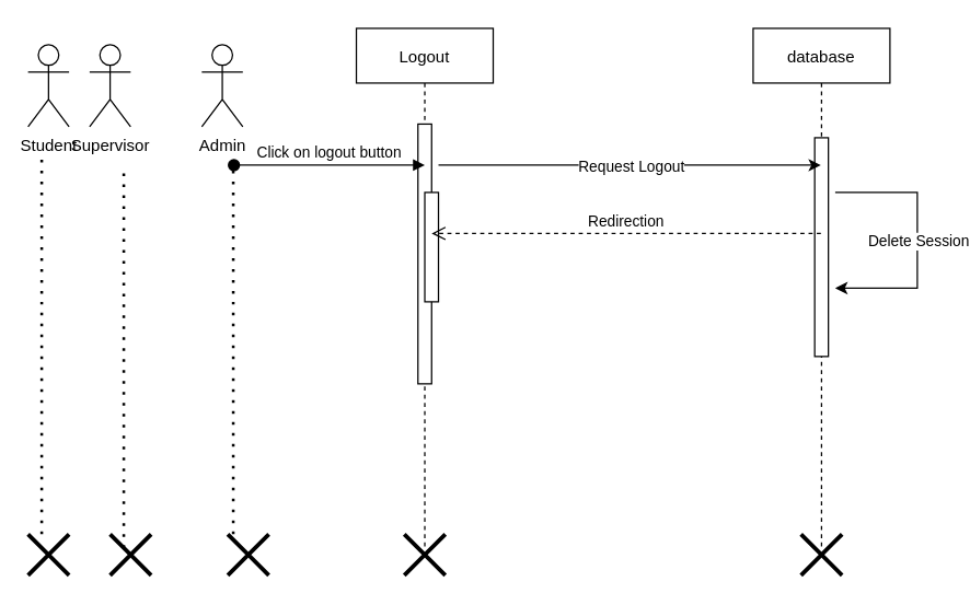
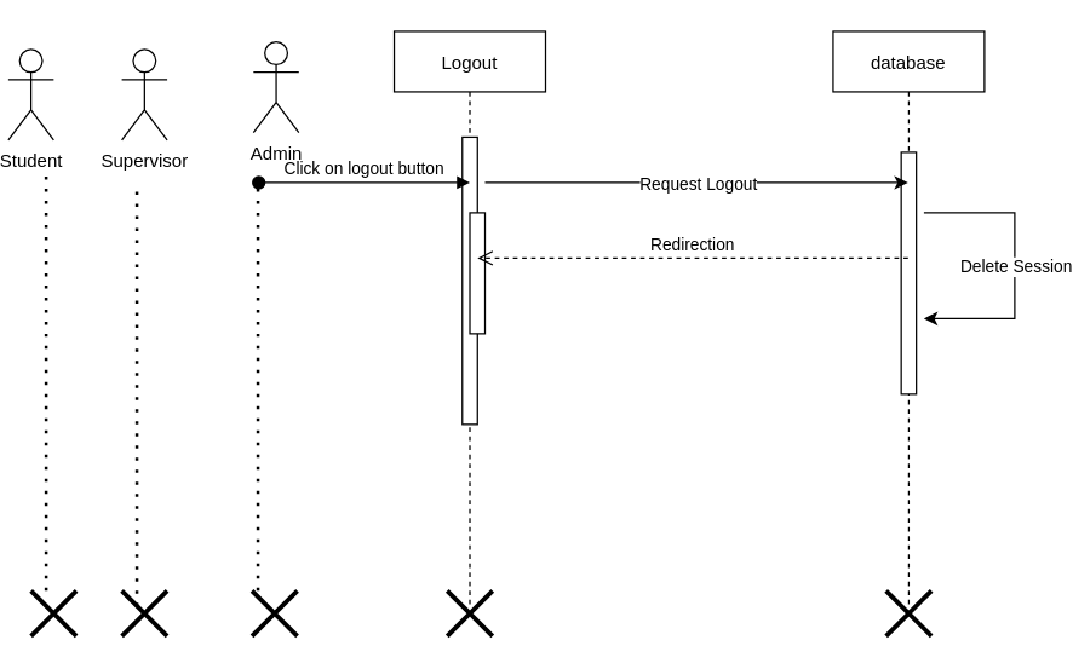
- <mxCell id="11" value="Student" style="shape=umlActor;verticalLabelPosition=bottom;verticalAlign=top;html=1;outlineConnect=0;" parent="1" vertex="1"><mxGeometry x="20" y="32" width="30" height="60" as="geometry" /></mxCell>
+ <mxCell id="11" value="Student" style="shape=umlActor;verticalLabelPosition=bottom;verticalAlign=top;html=1;outlineConnect=0;" parent="1" vertex="1"><mxGeometry x="5" y="32" width="30" height="60" as="geometry" /></mxCell>
- <mxCell id="9" value="Supervisor" style="shape=umlActor;verticalLabelPosition=bottom;verticalAlign=top;html=1;outlineConnect=0;" parent="1" vertex="1"><mxGeometry x="65" y="32" width="30" height="60" as="geometry" /></mxCell>
+ <mxCell id="9" value="Supervisor" style="shape=umlActor;verticalLabelPosition=bottom;verticalAlign=top;html=1;outlineConnect=0;" parent="1" vertex="1"><mxGeometry x="80" y="32" width="30" height="60" as="geometry" /></mxCell>
- <mxCell id="10" value="Admin" style="shape=umlActor;verticalLabelPosition=bottom;verticalAlign=top;html=1;outlineConnect=0;" parent="1" vertex="1"><mxGeometry x="147" y="32" width="30" height="60" as="geometry" /></mxCell>
+ <mxCell id="10" value="Admin" style="shape=umlActor;verticalLabelPosition=bottom;verticalAlign=top;html=1;outlineConnect=0;" parent="1" vertex="1"><mxGeometry x="167" y="27" width="30" height="60" as="geometry" /></mxCell>
